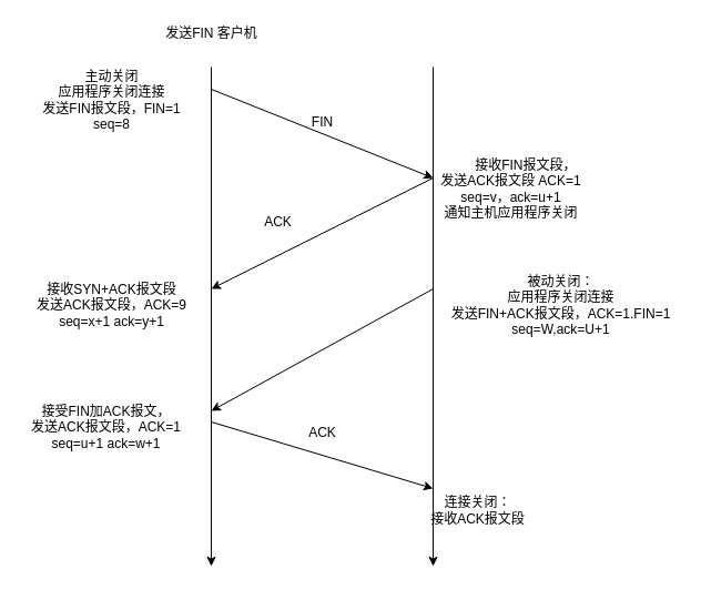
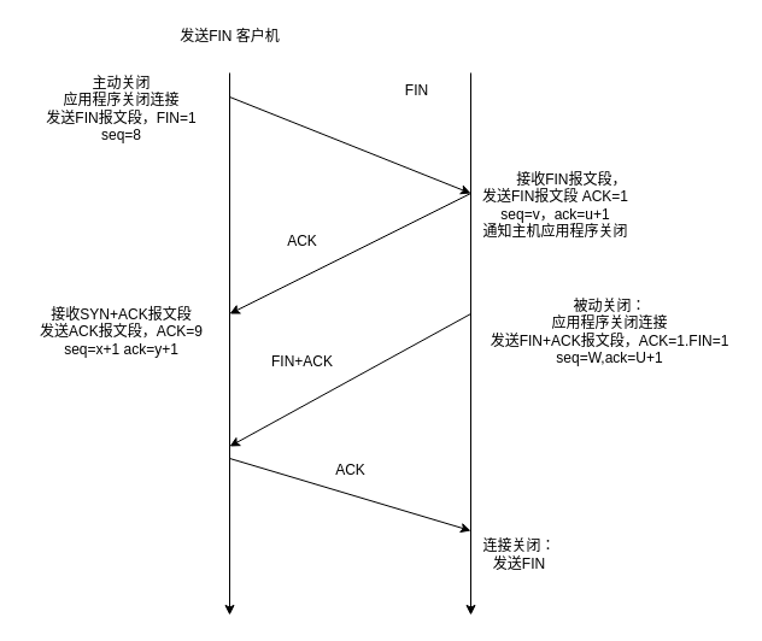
- <mxCell id="7" value="FIN" style="text;html=1;align=center;verticalAlign=middle;resizable=0;points=[];autosize=1;strokeColor=none;fillColor=none;" vertex="1" parent="1"><mxGeometry x="275" y="100" width="30" height="20" as="geometry" /></mxCell>
+ <mxCell id="7" value="FIN" style="text;html=1;align=center;verticalAlign=middle;resizable=0;points=[];autosize=1;strokeColor=none;fillColor=none;" vertex="1" parent="1"><mxGeometry x="330" y="65" width="30" height="20" as="geometry" /></mxCell>
- <mxCell id="8" value="&lt;span style=&quot;white-space: pre&quot;&gt;&#09;&lt;/span&gt;接收FIN报文段，&lt;br&gt;发送ACK报文段 ACK=1&lt;br&gt;seq=v，ack=u+1&lt;br&gt;通知主机应用程序关闭" style="text;html=1;align=center;verticalAlign=middle;resizable=0;points=[];autosize=1;strokeColor=none;fillColor=none;" vertex="1" parent="1"><mxGeometry x="390" y="140" width="140" height="60" as="geometry" /></mxCell>
+ <mxCell id="8" value="&lt;span style=&quot;white-space: pre&quot;&gt;&#09;&lt;/span&gt;接收FIN报文段，&lt;br&gt;发送FIN报文段 ACK=1&lt;br&gt;seq=v，ack=u+1&lt;br&gt;通知主机应用程序关闭" style="text;html=1;align=center;verticalAlign=middle;resizable=0;points=[];autosize=1;strokeColor=none;fillColor=none;" vertex="1" parent="1"><mxGeometry x="390" y="140" width="140" height="60" as="geometry" /></mxCell>
+ <mxCell id="15" value="FIN+ACK" style="text;html=1;align=center;verticalAlign=middle;resizable=0;points=[];autosize=1;strokeColor=none;fillColor=none;" vertex="1" parent="1"><mxGeometry x="215" y="290" width="70" height="20" as="geometry" /></mxCell>
- <mxCell id="14" value="接受FIN加ACK报文，&lt;br&gt;发送ACK报文段，ACK=1&lt;br&gt;seq=u+1 ack=w+1" style="text;html=1;align=center;verticalAlign=middle;resizable=0;points=[];autosize=1;strokeColor=none;fillColor=none;" vertex="1" parent="1"><mxGeometry x="20" y="360" width="150" height="50" as="geometry" /></mxCell>
- <mxCell id="17" value="连接关闭：&lt;br&gt;接收ACK报文段" style="text;html=1;align=center;verticalAlign=middle;resizable=0;points=[];autosize=1;strokeColor=none;fillColor=none;" vertex="1" parent="1"><mxGeometry x="380" y="445" width="100" height="30" as="geometry" /></mxCell>
+ <mxCell id="17" value="连接关闭：&lt;br&gt;发送FIN" style="text;html=1;align=center;verticalAlign=middle;resizable=0;points=[];autosize=1;strokeColor=none;fillColor=none;" vertex="1" parent="1"><mxGeometry x="380" y="445" width="100" height="30" as="geometry" /></mxCell>
